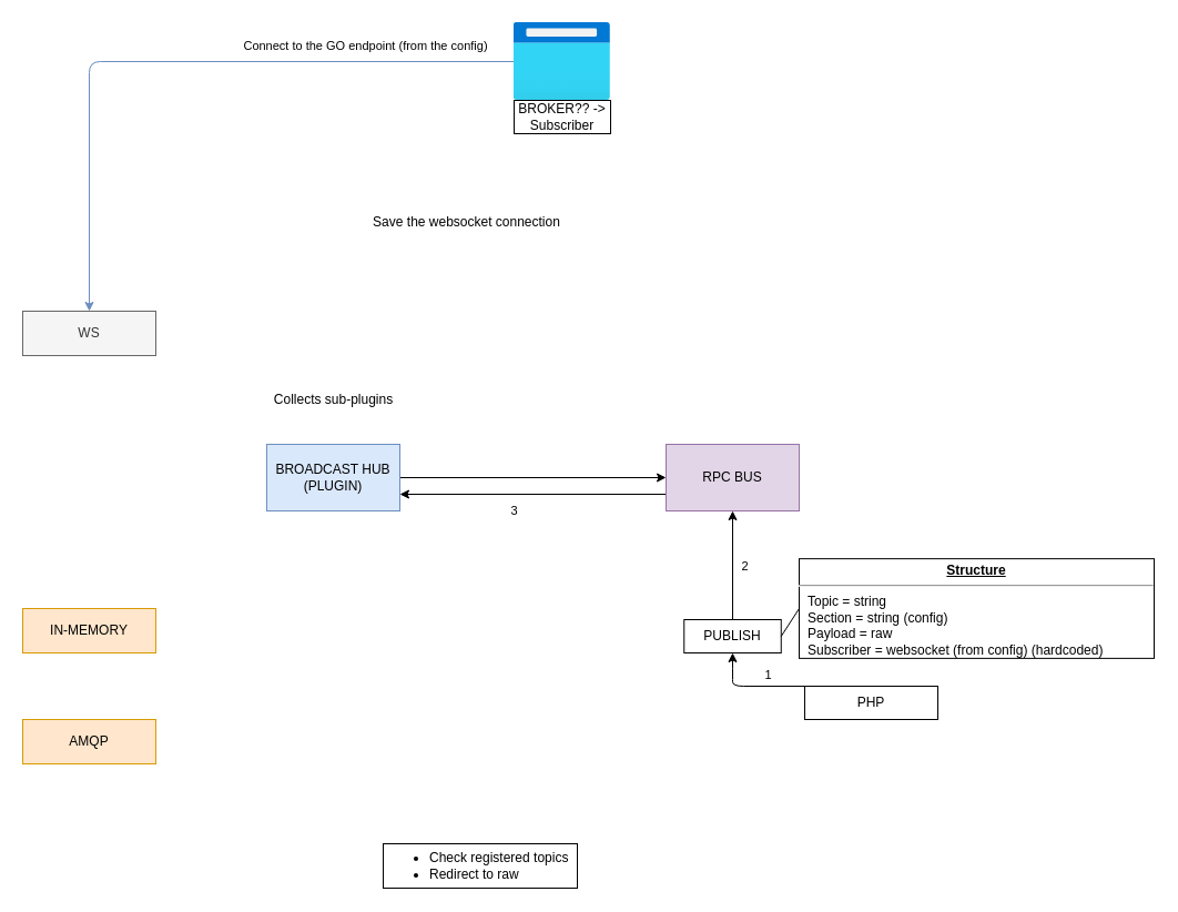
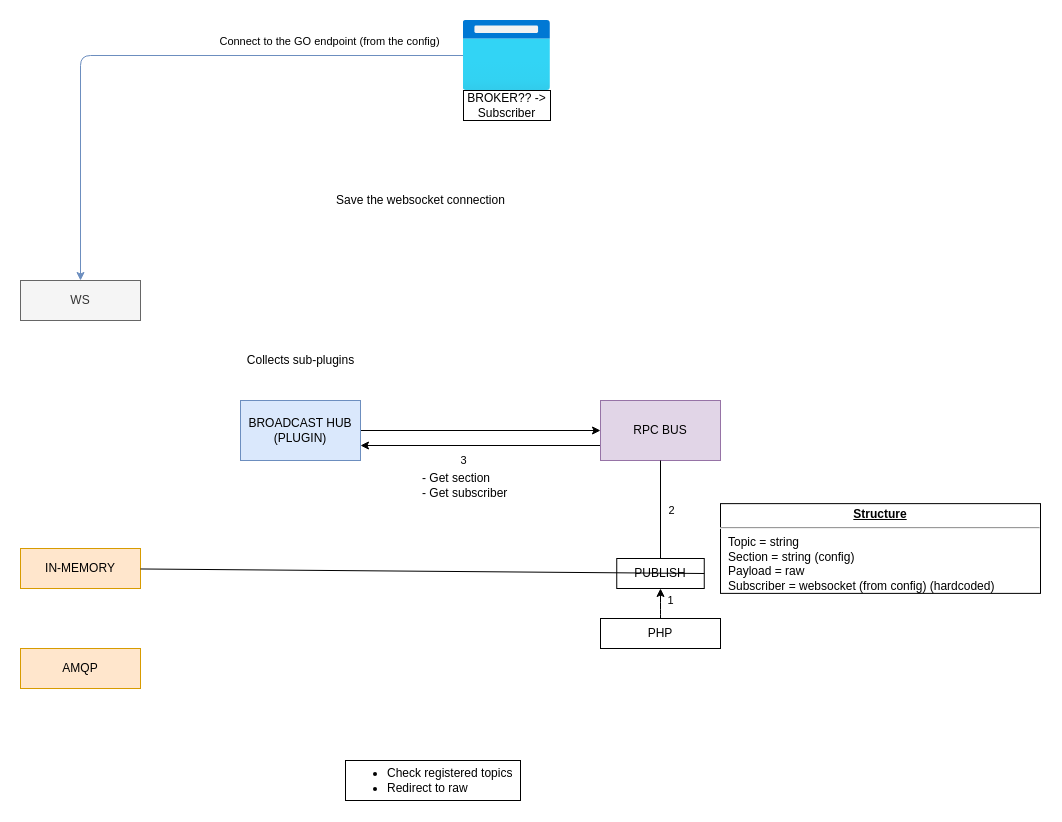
- <mxCell id="12" style="edgeStyle=orthogonalEdgeStyle;orthogonalLoop=1;jettySize=auto;html=1;exitX=0.5;exitY=0;exitDx=0;exitDy=0;entryX=0.5;entryY=1;entryDx=0;entryDy=0;" parent="1" source="14" target="8" edge="1"><mxGeometry relative="1" as="geometry" /></mxCell>
+ <mxCell id="12" style="edgeStyle=orthogonalEdgeStyle;orthogonalLoop=1;jettySize=auto;html=1;exitX=0.5;exitY=0;exitDx=0;exitDy=0;entryX=0.5;entryY=1;entryDx=0;entryDy=0;endArrow=none;" parent="1" source="14" target="8" edge="1"><mxGeometry relative="1" as="geometry" /></mxCell>
+ <mxCell id="23" value="- Get section&lt;br&gt;- Get subscriber" style="text;html=1;align=left;verticalAlign=middle;resizable=0;points=[];autosize=1;" parent="1" vertex="1"><mxGeometry x="420" y="470" width="100" height="30" as="geometry" /></mxCell>
- <mxCell id="20" value="" style="endArrow=none;html=1;entryX=0;entryY=0.5;entryDx=0;entryDy=0;exitX=1;exitY=0.5;exitDx=0;exitDy=0;" parent="1" source="14" target="19" edge="1"><mxGeometry width="50" height="50" relative="1" as="geometry"><mxPoint x="720" y="598" as="sourcePoint" /><mxPoint x="770" y="548" as="targetPoint" /></mxGeometry></mxCell>
+ <mxCell id="20" value="" style="endArrow=none;html=1;exitX=1;exitY=0.5;exitDx=0;exitDy=0;" parent="1" source="14" target="5" edge="1"><mxGeometry width="50" height="50" relative="1" as="geometry"><mxPoint x="720" y="598" as="sourcePoint" /><mxPoint x="770" y="548" as="targetPoint" /></mxGeometry></mxCell>
- <mxCell id="16" value="PHP" style="whiteSpace=wrap;html=1;" parent="1" vertex="1"><mxGeometry x="725" y="618" width="120" height="30" as="geometry" /></mxCell>
+ <mxCell id="16" value="PHP" style="whiteSpace=wrap;html=1;" parent="1" vertex="1"><mxGeometry x="600" y="618" width="120" height="30" as="geometry" /></mxCell>
